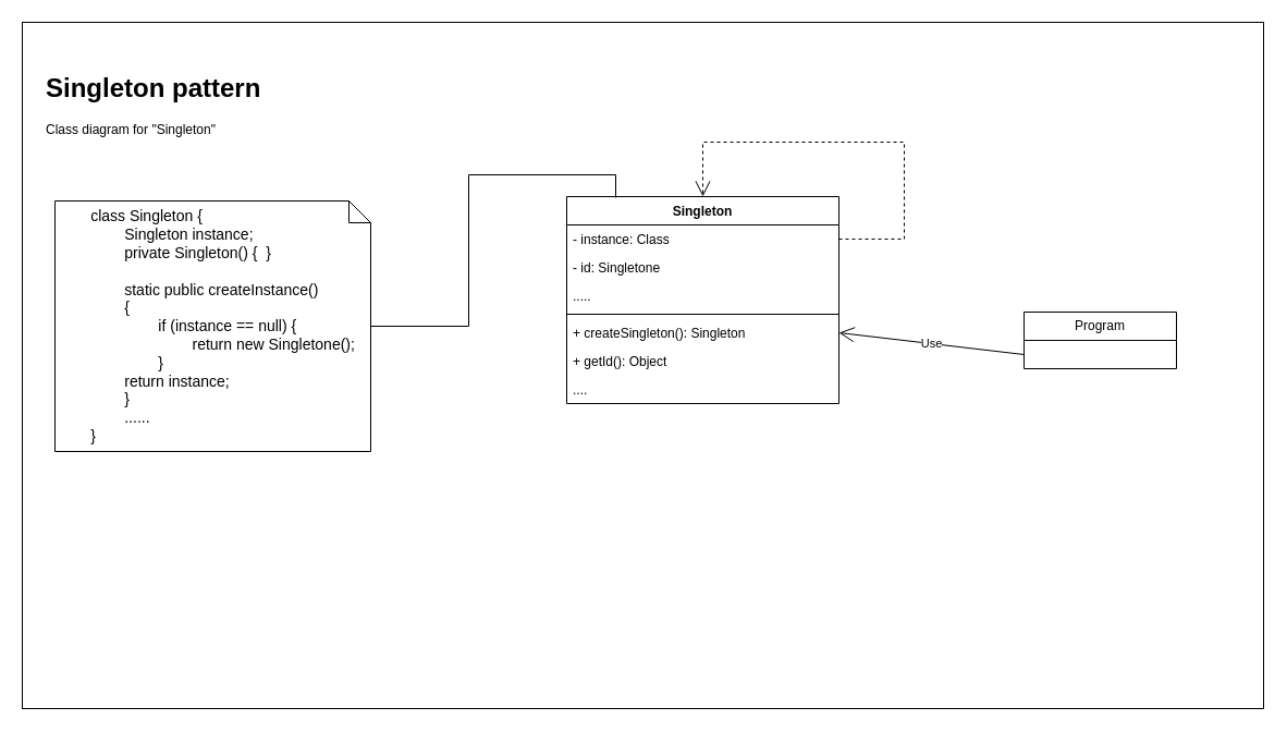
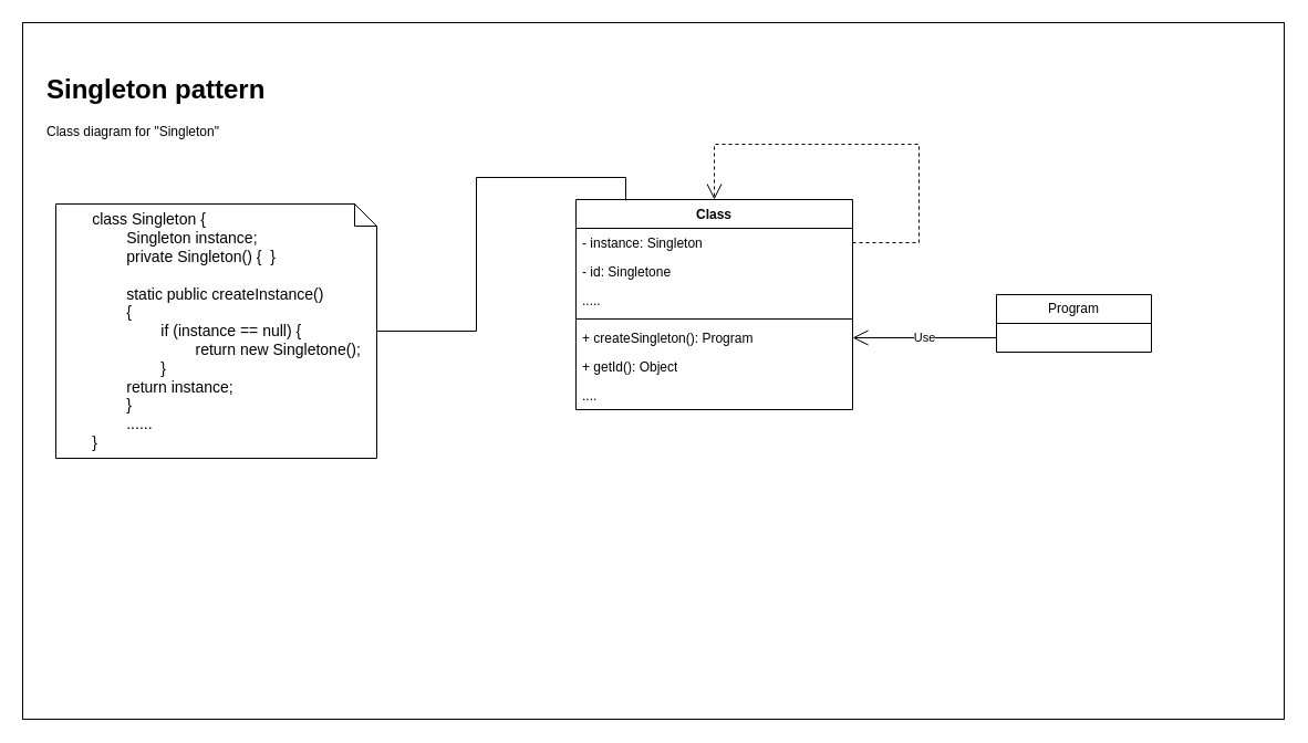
- <mxCell id="4" value="Singleton" style="swimlane;fontStyle=1;align=center;verticalAlign=top;childLayout=stackLayout;horizontal=1;startSize=26;horizontalStack=0;resizeParent=1;resizeParentMax=0;resizeLast=0;collapsible=1;marginBottom=0;whiteSpace=wrap;html=1;" vertex="1" parent="1"><mxGeometry x="520" y="180" width="250" height="190" as="geometry" /></mxCell>
+ <mxCell id="4" value="Class" style="swimlane;fontStyle=1;align=center;verticalAlign=top;childLayout=stackLayout;horizontal=1;startSize=26;horizontalStack=0;resizeParent=1;resizeParentMax=0;resizeLast=0;collapsible=1;marginBottom=0;whiteSpace=wrap;html=1;" vertex="1" parent="1"><mxGeometry x="520" y="180" width="250" height="190" as="geometry" /></mxCell>
- <mxCell id="5" value="- instance: Class" style="text;strokeColor=none;fillColor=none;align=left;verticalAlign=top;spacingLeft=4;spacingRight=4;overflow=hidden;rotatable=0;points=[[0,0.5],[1,0.5]];portConstraint=eastwest;whiteSpace=wrap;html=1;" vertex="1" parent="4"><mxGeometry y="26" width="250" height="26" as="geometry" /></mxCell>
+ <mxCell id="5" value="- instance: Singleton" style="text;strokeColor=none;fillColor=none;align=left;verticalAlign=top;spacingLeft=4;spacingRight=4;overflow=hidden;rotatable=0;points=[[0,0.5],[1,0.5]];portConstraint=eastwest;whiteSpace=wrap;html=1;" vertex="1" parent="4"><mxGeometry y="26" width="250" height="26" as="geometry" /></mxCell>
- <mxCell id="9" value="+ createSingleton(): Singleton" style="text;strokeColor=none;fillColor=none;align=left;verticalAlign=top;spacingLeft=4;spacingRight=4;overflow=hidden;rotatable=0;points=[[0,0.5],[1,0.5]];portConstraint=eastwest;whiteSpace=wrap;html=1;" vertex="1" parent="4"><mxGeometry y="112" width="250" height="26" as="geometry" /></mxCell>
+ <mxCell id="9" value="+ createSingleton(): Program" style="text;strokeColor=none;fillColor=none;align=left;verticalAlign=top;spacingLeft=4;spacingRight=4;overflow=hidden;rotatable=0;points=[[0,0.5],[1,0.5]];portConstraint=eastwest;whiteSpace=wrap;html=1;" vertex="1" parent="4"><mxGeometry y="112" width="250" height="26" as="geometry" /></mxCell>
- <mxCell id="13" value="Program" style="swimlane;fontStyle=0;childLayout=stackLayout;horizontal=1;startSize=26;fillColor=none;horizontalStack=0;resizeParent=1;resizeParentMax=0;resizeLast=0;collapsible=1;marginBottom=0;whiteSpace=wrap;html=1;" vertex="1" parent="1"><mxGeometry x="940" y="286" width="140" height="52" as="geometry" /></mxCell>
+ <mxCell id="13" value="Program" style="swimlane;fontStyle=0;childLayout=stackLayout;horizontal=1;startSize=26;fillColor=none;horizontalStack=0;resizeParent=1;resizeParentMax=0;resizeLast=0;collapsible=1;marginBottom=0;whiteSpace=wrap;html=1;" vertex="1" parent="1"><mxGeometry x="900" y="266" width="140" height="52" as="geometry" /></mxCell>
